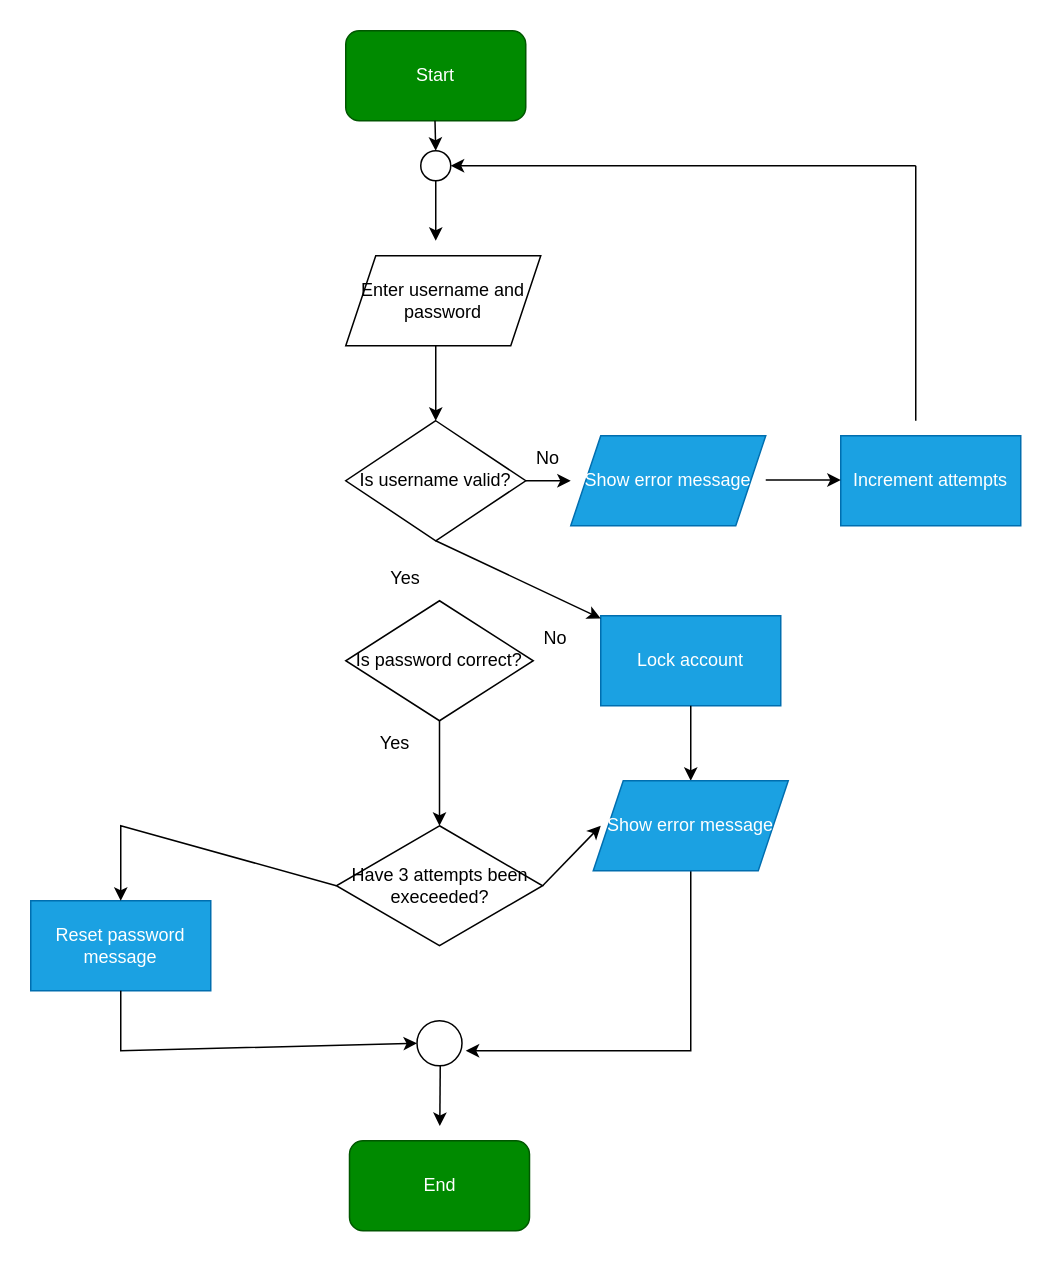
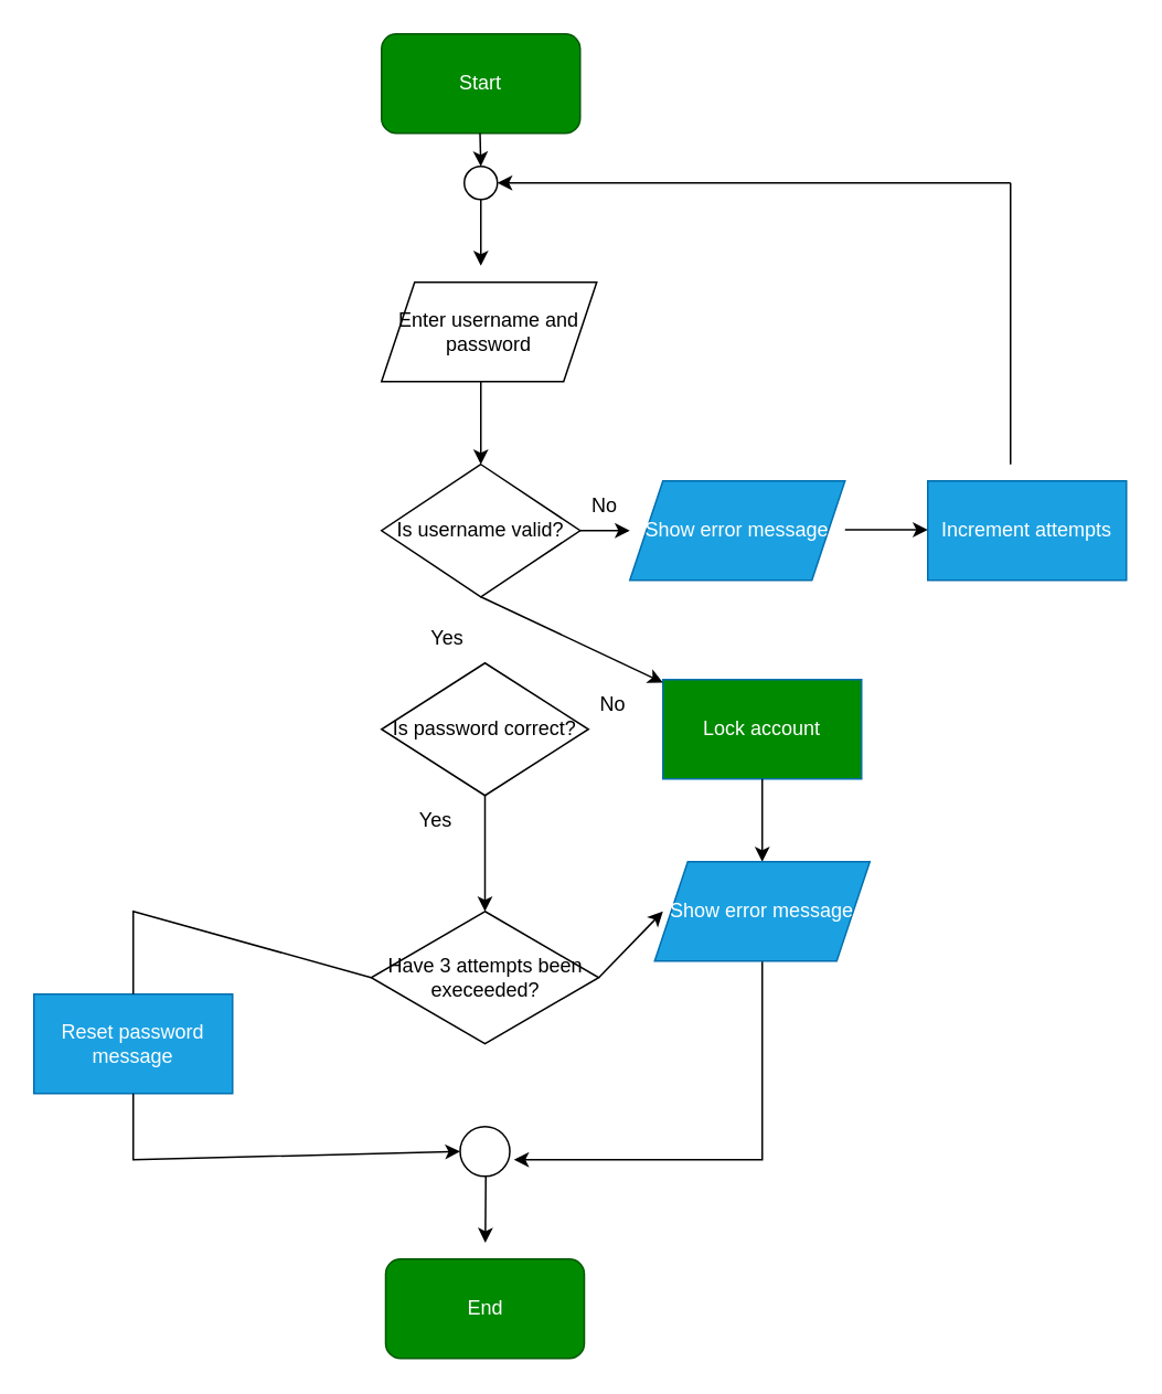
- <mxCell id="7" value="Lock account" style="rounded=0;whiteSpace=wrap;html=1;fillColor=#1ba1e2;fontColor=#ffffff;strokeColor=#006EAF;" vertex="1" parent="1"><mxGeometry x="400" y="410" width="120" height="60" as="geometry" /></mxCell>
+ <mxCell id="7" value="Lock account" style="rounded=0;whiteSpace=wrap;html=1;fillColor=#008a00;fontColor=#ffffff;strokeColor=#006EAF;" vertex="1" parent="1"><mxGeometry x="400" y="410" width="120" height="60" as="geometry" /></mxCell>
- <mxCell id="19" value="" style="endArrow=classic;html=1;rounded=0;entryX=0.5;entryY=0;entryDx=0;entryDy=0;exitX=0;exitY=0.5;exitDx=0;exitDy=0;" edge="1" parent="1" source="4" target="8"><mxGeometry width="50" height="50" relative="1" as="geometry"><mxPoint x="290" y="380" as="sourcePoint" /><mxPoint x="340" y="330" as="targetPoint" /><Array as="points"><mxPoint x="80" y="550" /></Array></mxGeometry></mxCell>
+ <mxCell id="19" value="" style="endArrow=none;html=1;rounded=0;entryX=0.5;entryY=0;entryDx=0;entryDy=0;exitX=0;exitY=0.5;exitDx=0;exitDy=0;" edge="1" parent="1" source="4" target="8"><mxGeometry width="50" height="50" relative="1" as="geometry"><mxPoint x="290" y="380" as="sourcePoint" /><mxPoint x="340" y="330" as="targetPoint" /><Array as="points"><mxPoint x="80" y="550" /></Array></mxGeometry></mxCell>
